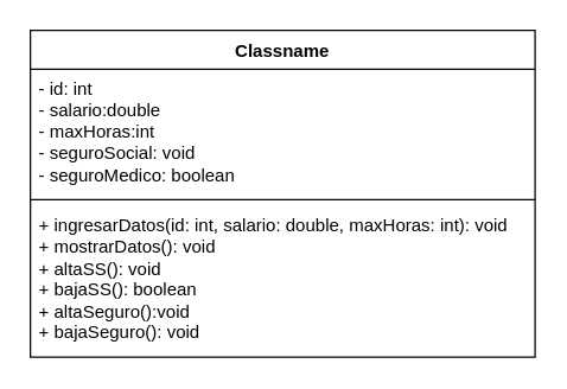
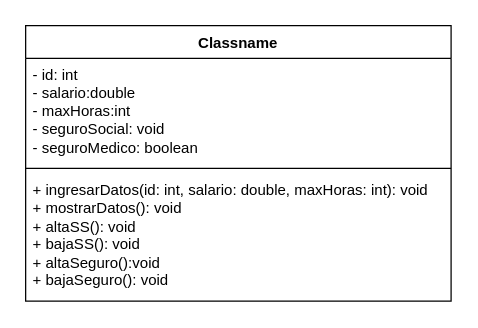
- <mxCell id="5" value="+ ingresarDatos(id: int, salario: double, maxHoras: int): void&lt;div&gt;+ mostrarDatos(): void&lt;/div&gt;&lt;div&gt;+ altaSS(): void&lt;/div&gt;&lt;div&gt;+ bajaSS(): boolean&lt;/div&gt;&lt;div&gt;+ altaSeguro():void&lt;/div&gt;&lt;div&gt;+ bajaSeguro(): void&lt;/div&gt;" style="text;strokeColor=none;fillColor=none;align=left;verticalAlign=top;spacingLeft=4;spacingRight=4;overflow=hidden;rotatable=0;points=[[0,0.5],[1,0.5]];portConstraint=eastwest;whiteSpace=wrap;html=1;" vertex="1" parent="2"><mxGeometry y="118" width="340" height="102" as="geometry" /></mxCell>
+ <mxCell id="5" value="+ ingresarDatos(id: int, salario: double, maxHoras: int): void&lt;div&gt;+ mostrarDatos(): void&lt;/div&gt;&lt;div&gt;+ altaSS(): void&lt;/div&gt;&lt;div&gt;+ bajaSS(): void&lt;/div&gt;&lt;div&gt;+ altaSeguro():void&lt;/div&gt;&lt;div&gt;+ bajaSeguro(): void&lt;/div&gt;" style="text;strokeColor=none;fillColor=none;align=left;verticalAlign=top;spacingLeft=4;spacingRight=4;overflow=hidden;rotatable=0;points=[[0,0.5],[1,0.5]];portConstraint=eastwest;whiteSpace=wrap;html=1;" vertex="1" parent="2"><mxGeometry y="118" width="340" height="102" as="geometry" /></mxCell>
